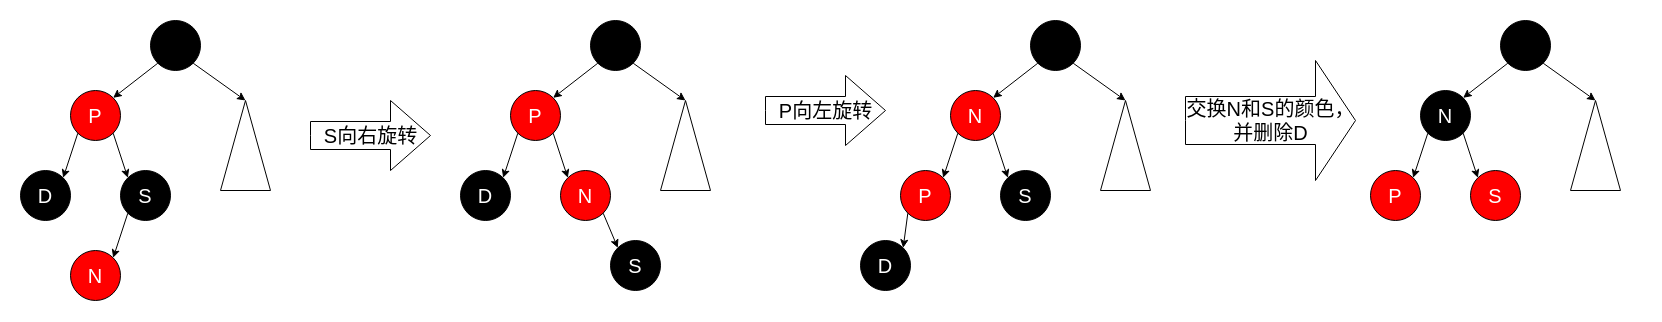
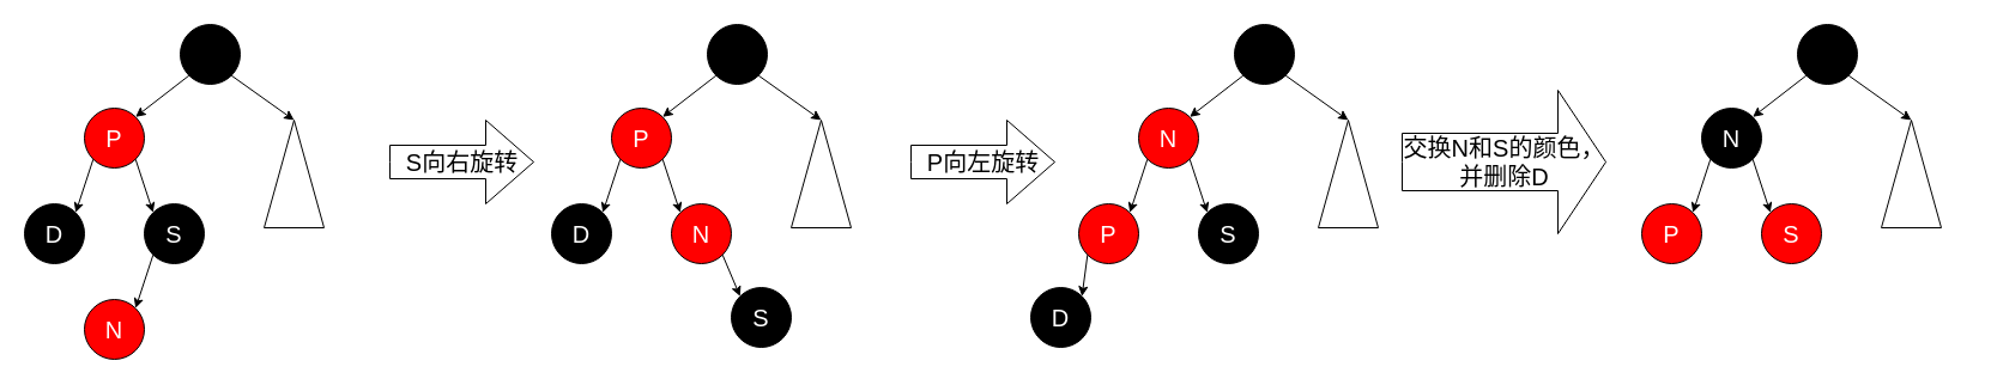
- <mxCell id="25" value="&lt;font color=&quot;#000000&quot;&gt;P向左旋转&lt;/font&gt;" style="html=1;shadow=0;dashed=0;align=center;verticalAlign=middle;shape=mxgraph.arrows2.arrow;dy=0.6;dx=40;notch=0;sketch=0;strokeColor=#000000;fontSize=20;fontColor=#FFFFFF;fillColor=#FFFFFF;" vertex="1" parent="1"><mxGeometry x="765" y="75" width="120" height="70" as="geometry" /></mxCell>
+ <mxCell id="25" value="&lt;font color=&quot;#000000&quot;&gt;P向左旋转&lt;/font&gt;" style="html=1;shadow=0;dashed=0;align=center;verticalAlign=middle;shape=mxgraph.arrows2.arrow;dy=0.6;dx=40;notch=0;sketch=0;strokeColor=#000000;fontSize=20;fontColor=#FFFFFF;fillColor=#FFFFFF;" vertex="1" parent="1"><mxGeometry x="760" y="100" width="120" height="70" as="geometry" /></mxCell>
- <mxCell id="37" value="&lt;font color=&quot;#000000&quot;&gt;交换N和S的颜色，&lt;br&gt;并删除D&lt;/font&gt;" style="html=1;shadow=0;dashed=0;align=center;verticalAlign=middle;shape=mxgraph.arrows2.arrow;dy=0.6;dx=40;notch=0;sketch=0;strokeColor=#000000;fontSize=20;fontColor=#FFFFFF;fillColor=#FFFFFF;" vertex="1" parent="1"><mxGeometry x="1185" y="60" width="170" height="120" as="geometry" /></mxCell>
+ <mxCell id="37" value="&lt;font color=&quot;#000000&quot;&gt;交换N和S的颜色，&lt;br&gt;并删除D&lt;/font&gt;" style="html=1;shadow=0;dashed=0;align=center;verticalAlign=middle;shape=mxgraph.arrows2.arrow;dy=0.6;dx=40;notch=0;sketch=0;strokeColor=#000000;fontSize=20;fontColor=#FFFFFF;fillColor=#FFFFFF;" vertex="1" parent="1"><mxGeometry x="1170" y="75" width="170" height="120" as="geometry" /></mxCell>
- <mxCell id="12" value="&lt;font color=&quot;#000000&quot;&gt;S向右旋转&lt;/font&gt;" style="html=1;shadow=0;dashed=0;align=center;verticalAlign=middle;shape=mxgraph.arrows2.arrow;dy=0.6;dx=40;notch=0;sketch=0;strokeColor=#000000;fontSize=20;fontColor=#FFFFFF;fillColor=#FFFFFF;" vertex="1" parent="1"><mxGeometry x="310" y="100" width="120" height="70" as="geometry" /></mxCell>
+ <mxCell id="12" value="&lt;font color=&quot;#000000&quot;&gt;S向右旋转&lt;/font&gt;" style="html=1;shadow=0;dashed=0;align=center;verticalAlign=middle;shape=mxgraph.arrows2.arrow;dy=0.6;dx=40;notch=0;sketch=0;strokeColor=#000000;fontSize=20;fontColor=#FFFFFF;fillColor=#FFFFFF;" vertex="1" parent="1"><mxGeometry x="325" y="100" width="120" height="70" as="geometry" /></mxCell>
